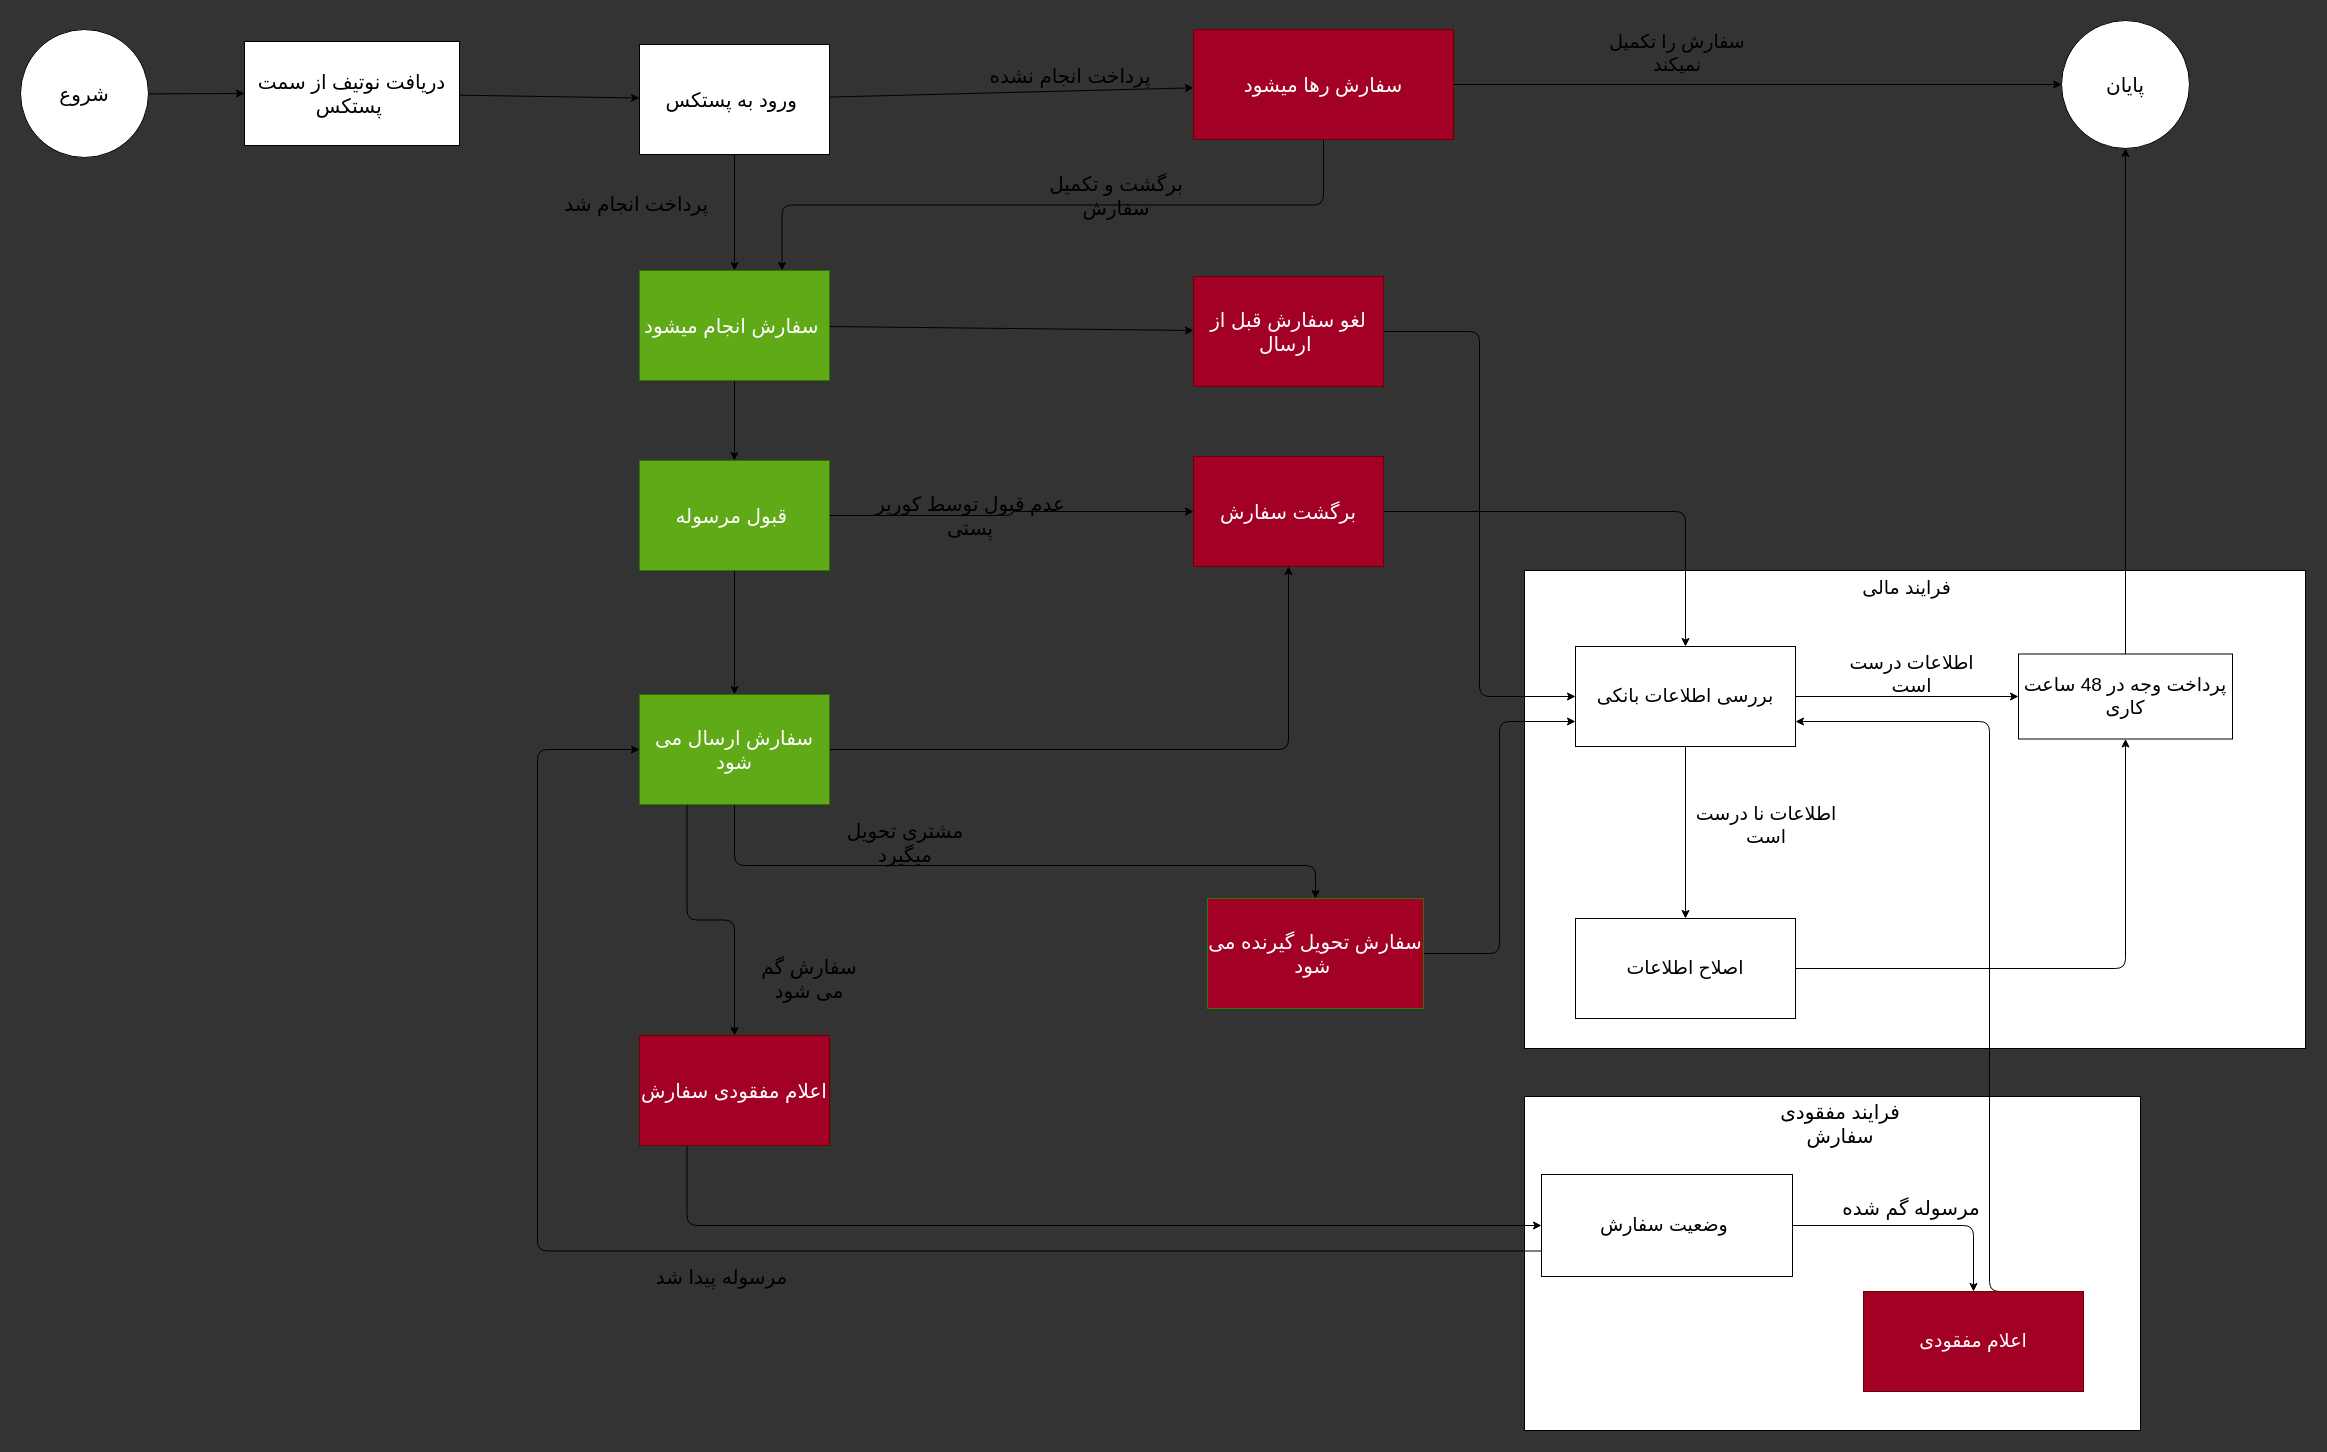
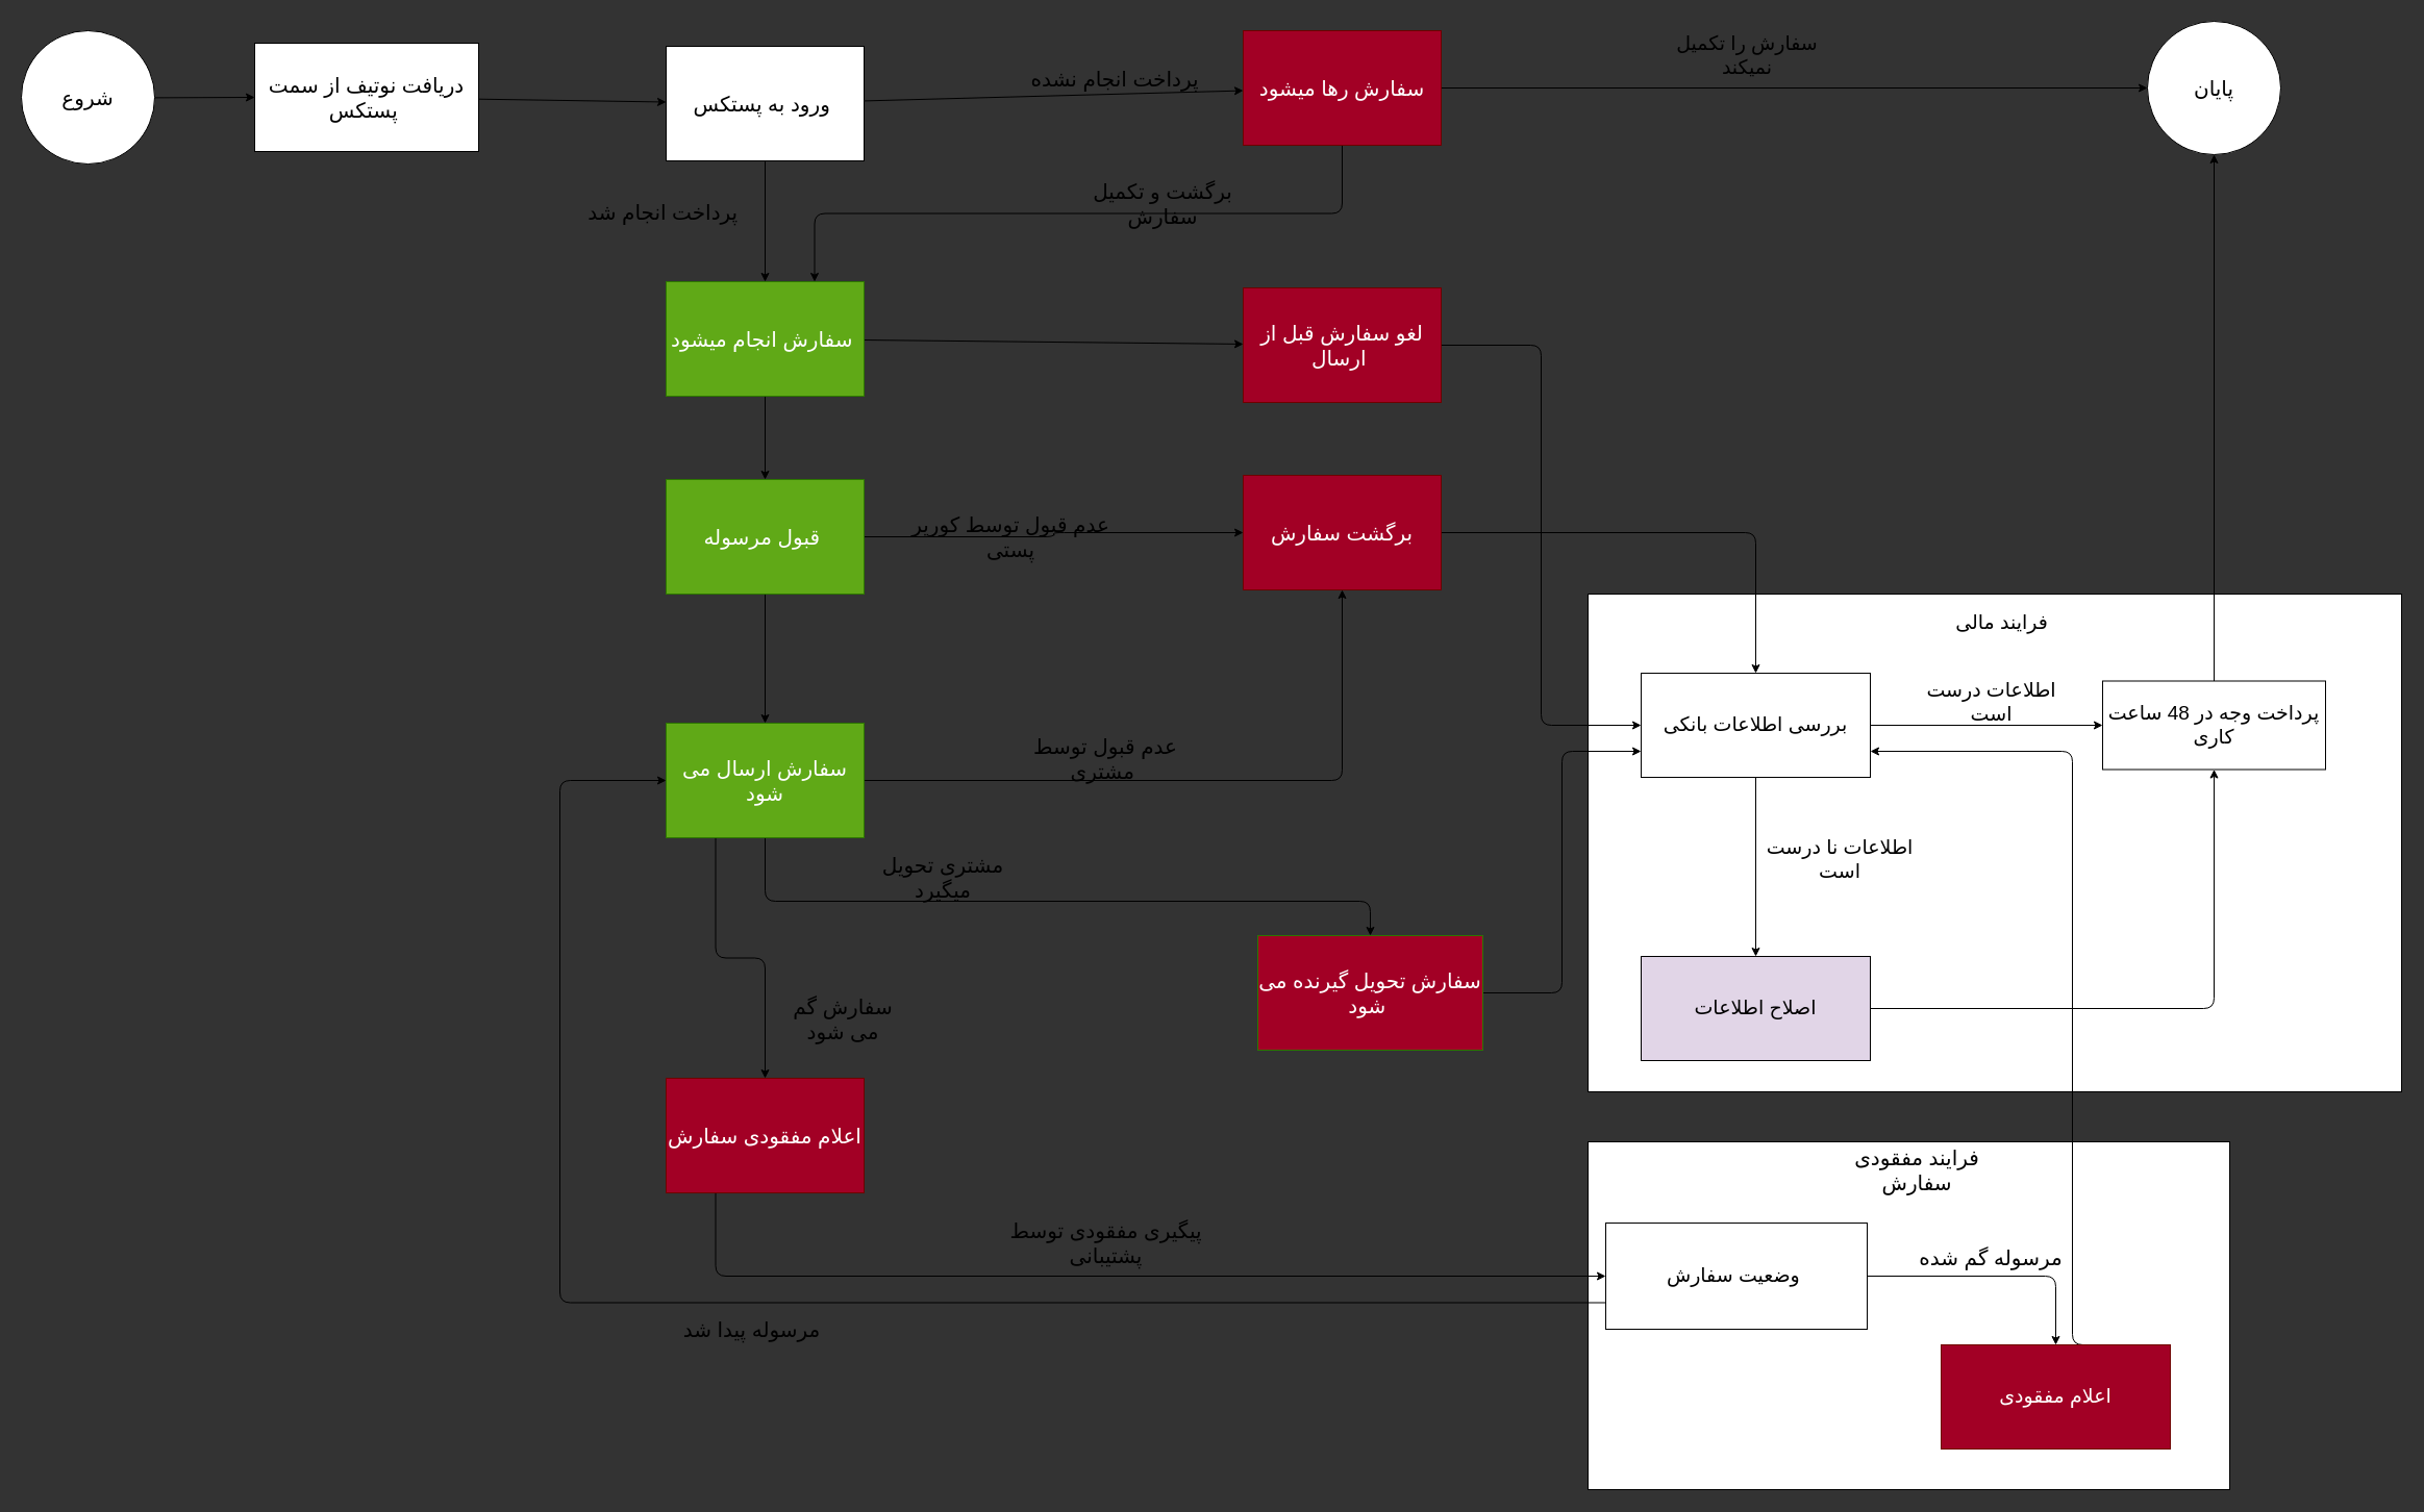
- <mxCell id="27" value="&lt;font style=&quot;font-size: 20px;&quot;&gt;سفارش رها میشود&lt;/font&gt;" style="whiteSpace=wrap;html=1;fillColor=#a20025;fontColor=#ffffff;strokeColor=#6F0000;" parent="1" vertex="1"><mxGeometry x="1193" y="29" width="260" height="110" as="geometry" /></mxCell>
+ <mxCell id="27" value="&lt;font style=&quot;font-size: 20px;&quot;&gt;سفارش رها میشود&lt;/font&gt;" style="whiteSpace=wrap;html=1;fillColor=#a20025;fontColor=#ffffff;strokeColor=#6F0000;" parent="1" vertex="1"><mxGeometry x="1193" y="29" width="190" height="110" as="geometry" /></mxCell>
- <mxCell id="13" value="فرایند مالی" style="text;html=1;strokeColor=none;fillColor=none;align=center;verticalAlign=middle;whiteSpace=wrap;rounded=0;fontSize=19;" parent="1" vertex="1"><mxGeometry x="1834" y="573" width="145" height="30" as="geometry" /></mxCell>
+ <mxCell id="13" value="فرایند مالی" style="text;html=1;strokeColor=none;fillColor=none;align=center;verticalAlign=middle;whiteSpace=wrap;rounded=0;fontSize=19;" parent="1" vertex="1"><mxGeometry x="1849" y="583" width="145" height="30" as="geometry" /></mxCell>
+ <mxCell id="45" value="&lt;font style=&quot;font-size: 20px;&quot;&gt;عدم قبول توسط مشتری&amp;nbsp;&lt;/font&gt;" style="text;html=1;strokeColor=none;fillColor=none;align=center;verticalAlign=middle;whiteSpace=wrap;rounded=0;" parent="1" vertex="1"><mxGeometry x="970" y="713" width="182" height="30" as="geometry" /></mxCell>
- <mxCell id="53" value="اصلاح اطلاعات" style="rounded=0;whiteSpace=wrap;html=1;fontSize=19;" parent="1" vertex="1"><mxGeometry x="1575" y="918" width="220" height="100" as="geometry" /></mxCell>
+ <mxCell id="53" value="اصلاح اطلاعات" style="rounded=0;whiteSpace=wrap;html=1;fontSize=19;fillColor=#e1d5e7;" parent="1" vertex="1"><mxGeometry x="1575" y="918" width="220" height="100" as="geometry" /></mxCell>
+ <mxCell id="47" value="&lt;font style=&quot;font-size: 20px;&quot;&gt;پیگیری مفقودی توسط پشتیبانی&lt;/font&gt;" style="text;html=1;strokeColor=none;fillColor=none;align=center;verticalAlign=middle;whiteSpace=wrap;rounded=0;" parent="1" vertex="1"><mxGeometry x="960.5" y="1178" width="201" height="30" as="geometry" /></mxCell>
